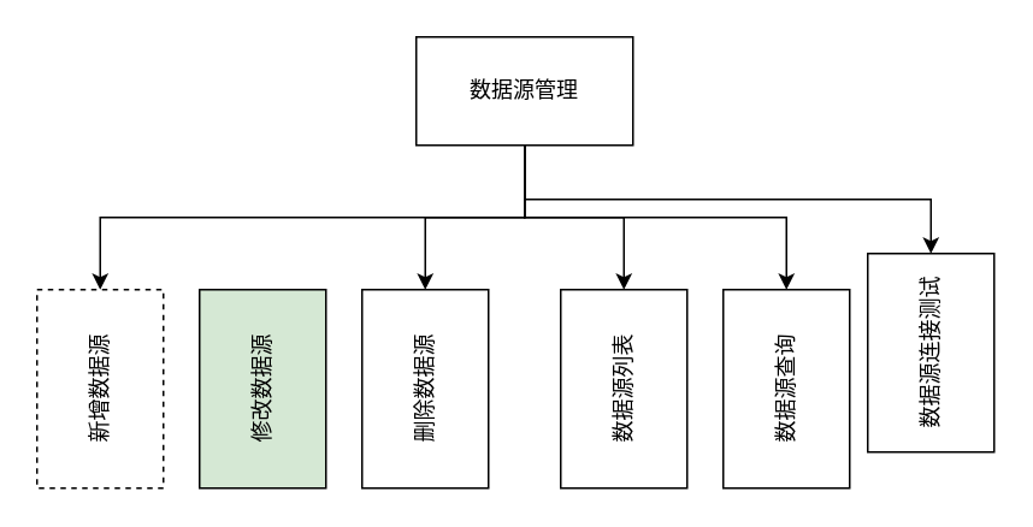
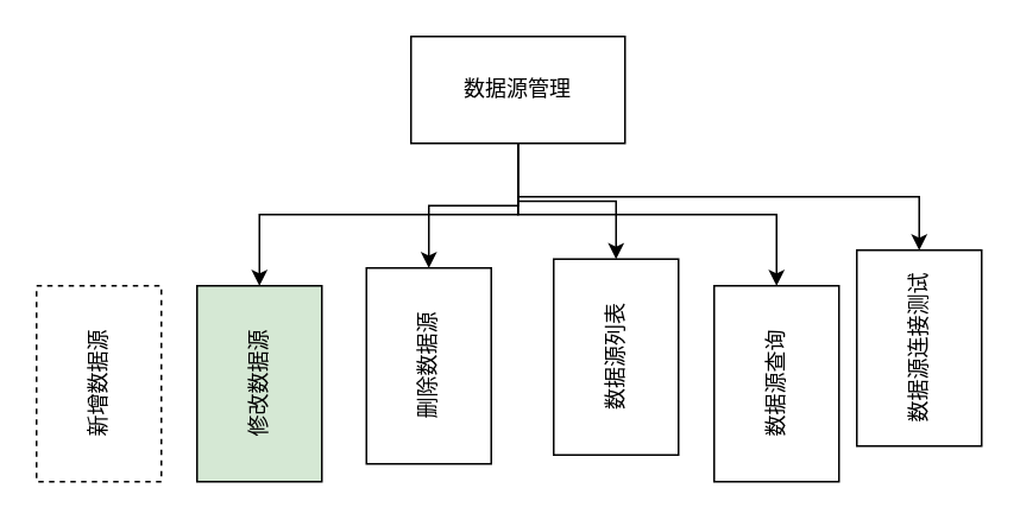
- <mxCell id="2" style="edgeStyle=orthogonalEdgeStyle;rounded=0;orthogonalLoop=1;jettySize=auto;html=1;exitX=0.5;exitY=1;exitDx=0;exitDy=0;entryX=0.5;entryY=1;entryDx=0;entryDy=0;" edge="1" parent="1" source="8" target="9"><mxGeometry relative="1" as="geometry" /></mxCell>
+ <mxCell id="3" style="edgeStyle=orthogonalEdgeStyle;rounded=0;orthogonalLoop=1;jettySize=auto;html=1;exitX=0.5;exitY=1;exitDx=0;exitDy=0;entryX=0.5;entryY=1;entryDx=0;entryDy=0;" edge="1" parent="1" source="8" target="10"><mxGeometry relative="1" as="geometry" /></mxCell>
- <mxCell id="11" value="删除数据源" style="rounded=0;whiteSpace=wrap;html=1;direction=west;horizontal=0;" vertex="1" parent="1"><mxGeometry x="200" y="160" width="70" height="110" as="geometry" /></mxCell>
+ <mxCell id="11" value="删除数据源" style="rounded=0;whiteSpace=wrap;html=1;direction=west;horizontal=0;" vertex="1" parent="1"><mxGeometry x="205" y="150" width="70" height="110" as="geometry" /></mxCell>
- <mxCell id="12" value="数据源列表" style="rounded=0;whiteSpace=wrap;html=1;direction=west;horizontal=0;" vertex="1" parent="1"><mxGeometry x="310" y="160" width="70" height="110" as="geometry" /></mxCell>
+ <mxCell id="12" value="数据源列表" style="rounded=0;whiteSpace=wrap;html=1;direction=west;horizontal=0;" vertex="1" parent="1"><mxGeometry x="310" y="145" width="70" height="110" as="geometry" /></mxCell>
